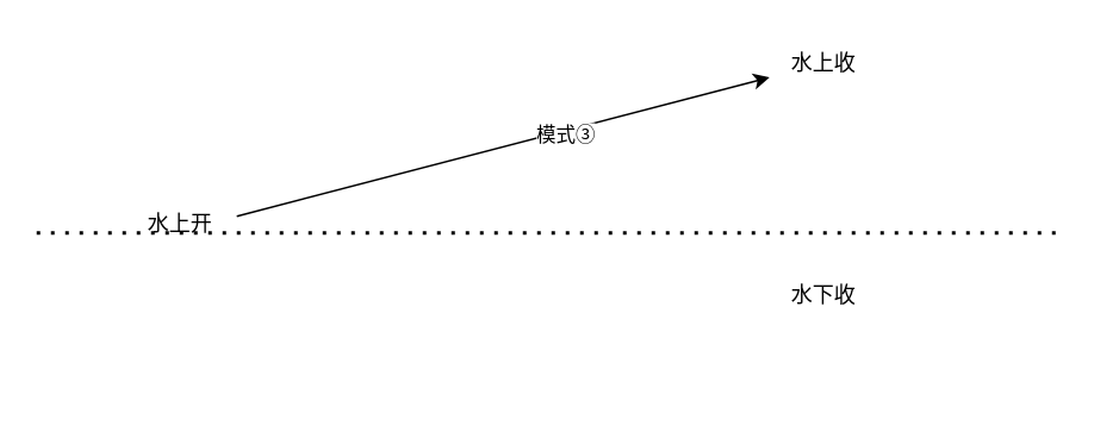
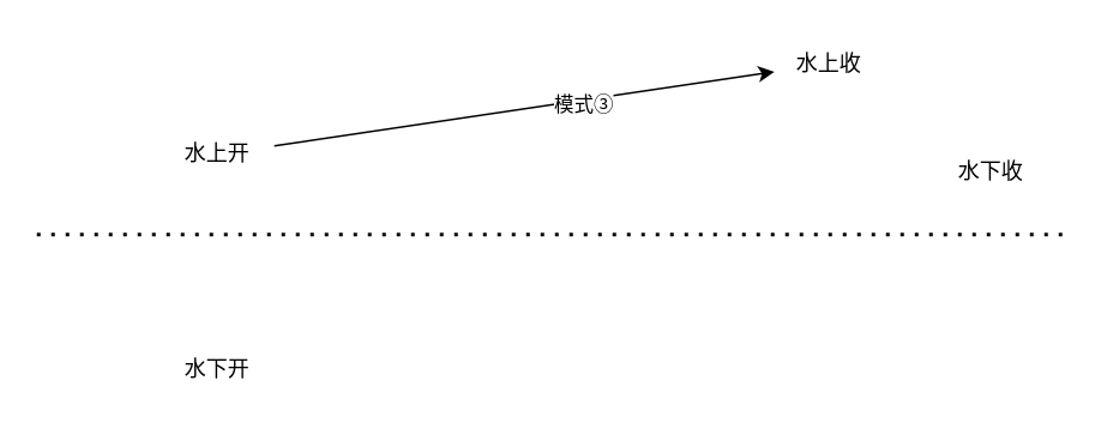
- <mxCell id="3" value="水上开" style="text;html=1;align=center;verticalAlign=middle;resizable=0;points=[];autosize=1;strokeColor=none;fillColor=none;" vertex="1" parent="1"><mxGeometry x="70" y="110" width="60" height="30" as="geometry" /></mxCell>
+ <mxCell id="3" value="水上开" style="text;html=1;align=center;verticalAlign=middle;resizable=0;points=[];autosize=1;strokeColor=none;fillColor=none;" vertex="1" parent="1"><mxGeometry x="90" y="70" width="60" height="30" as="geometry" /></mxCell>
- <mxCell id="4" value="水下收" style="text;html=1;align=center;verticalAlign=middle;resizable=0;points=[];autosize=1;strokeColor=none;fillColor=none;" vertex="1" parent="1"><mxGeometry x="430" y="150" width="60" height="30" as="geometry" /></mxCell>
+ <mxCell id="4" value="水下收" style="text;html=1;align=center;verticalAlign=middle;resizable=0;points=[];autosize=1;strokeColor=none;fillColor=none;" vertex="1" parent="1"><mxGeometry x="520" y="80" width="60" height="30" as="geometry" /></mxCell>
+ <mxCell id="6" value="水下开" style="text;html=1;align=center;verticalAlign=middle;resizable=0;points=[];autosize=1;strokeColor=none;fillColor=none;" vertex="1" parent="1"><mxGeometry x="90" y="190" width="60" height="30" as="geometry" /></mxCell>
